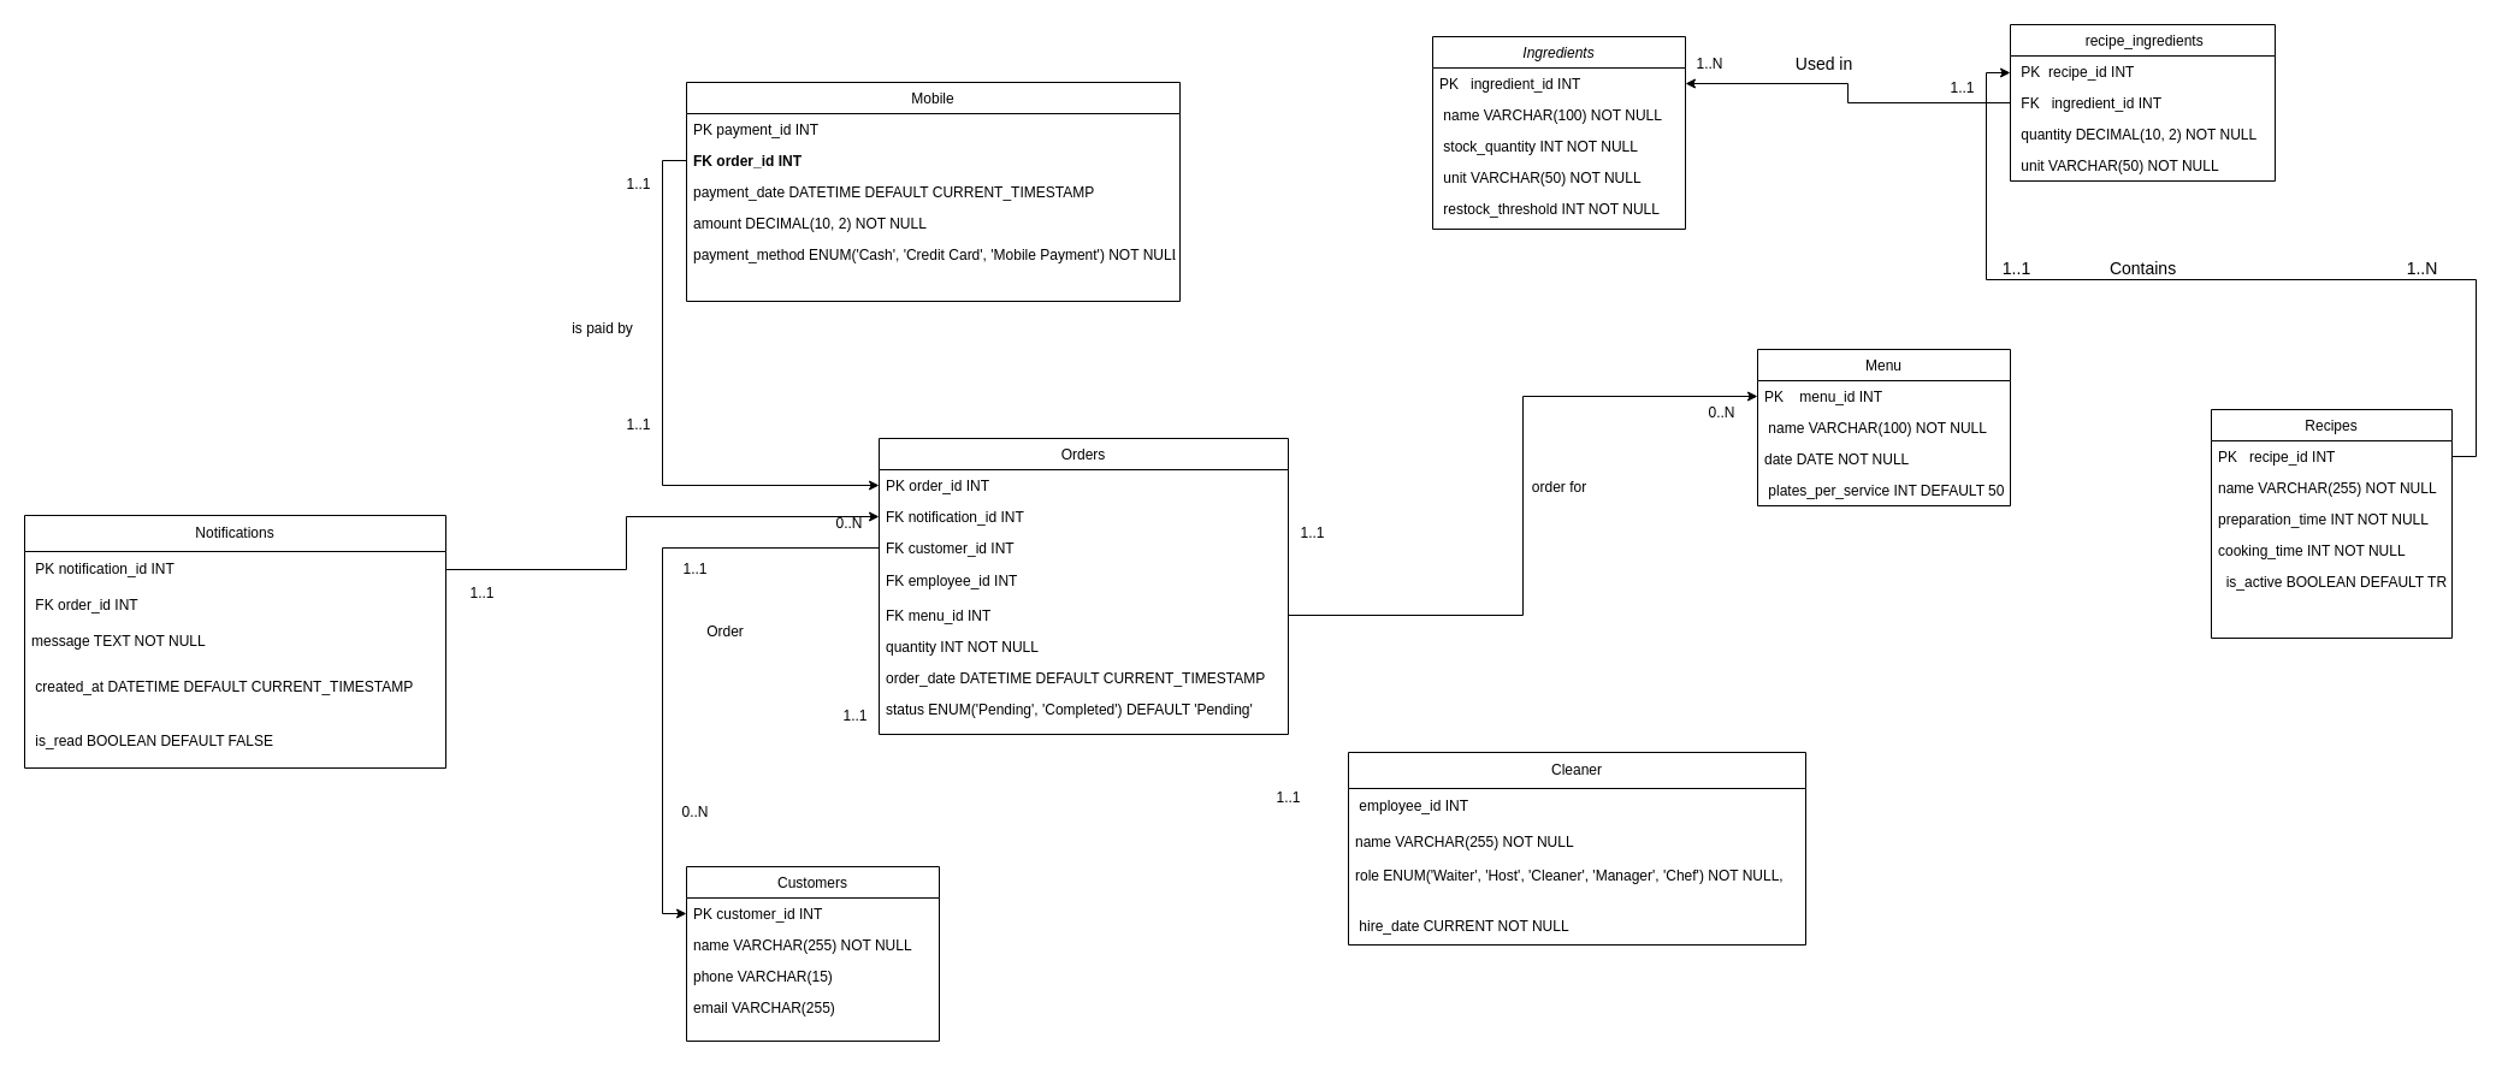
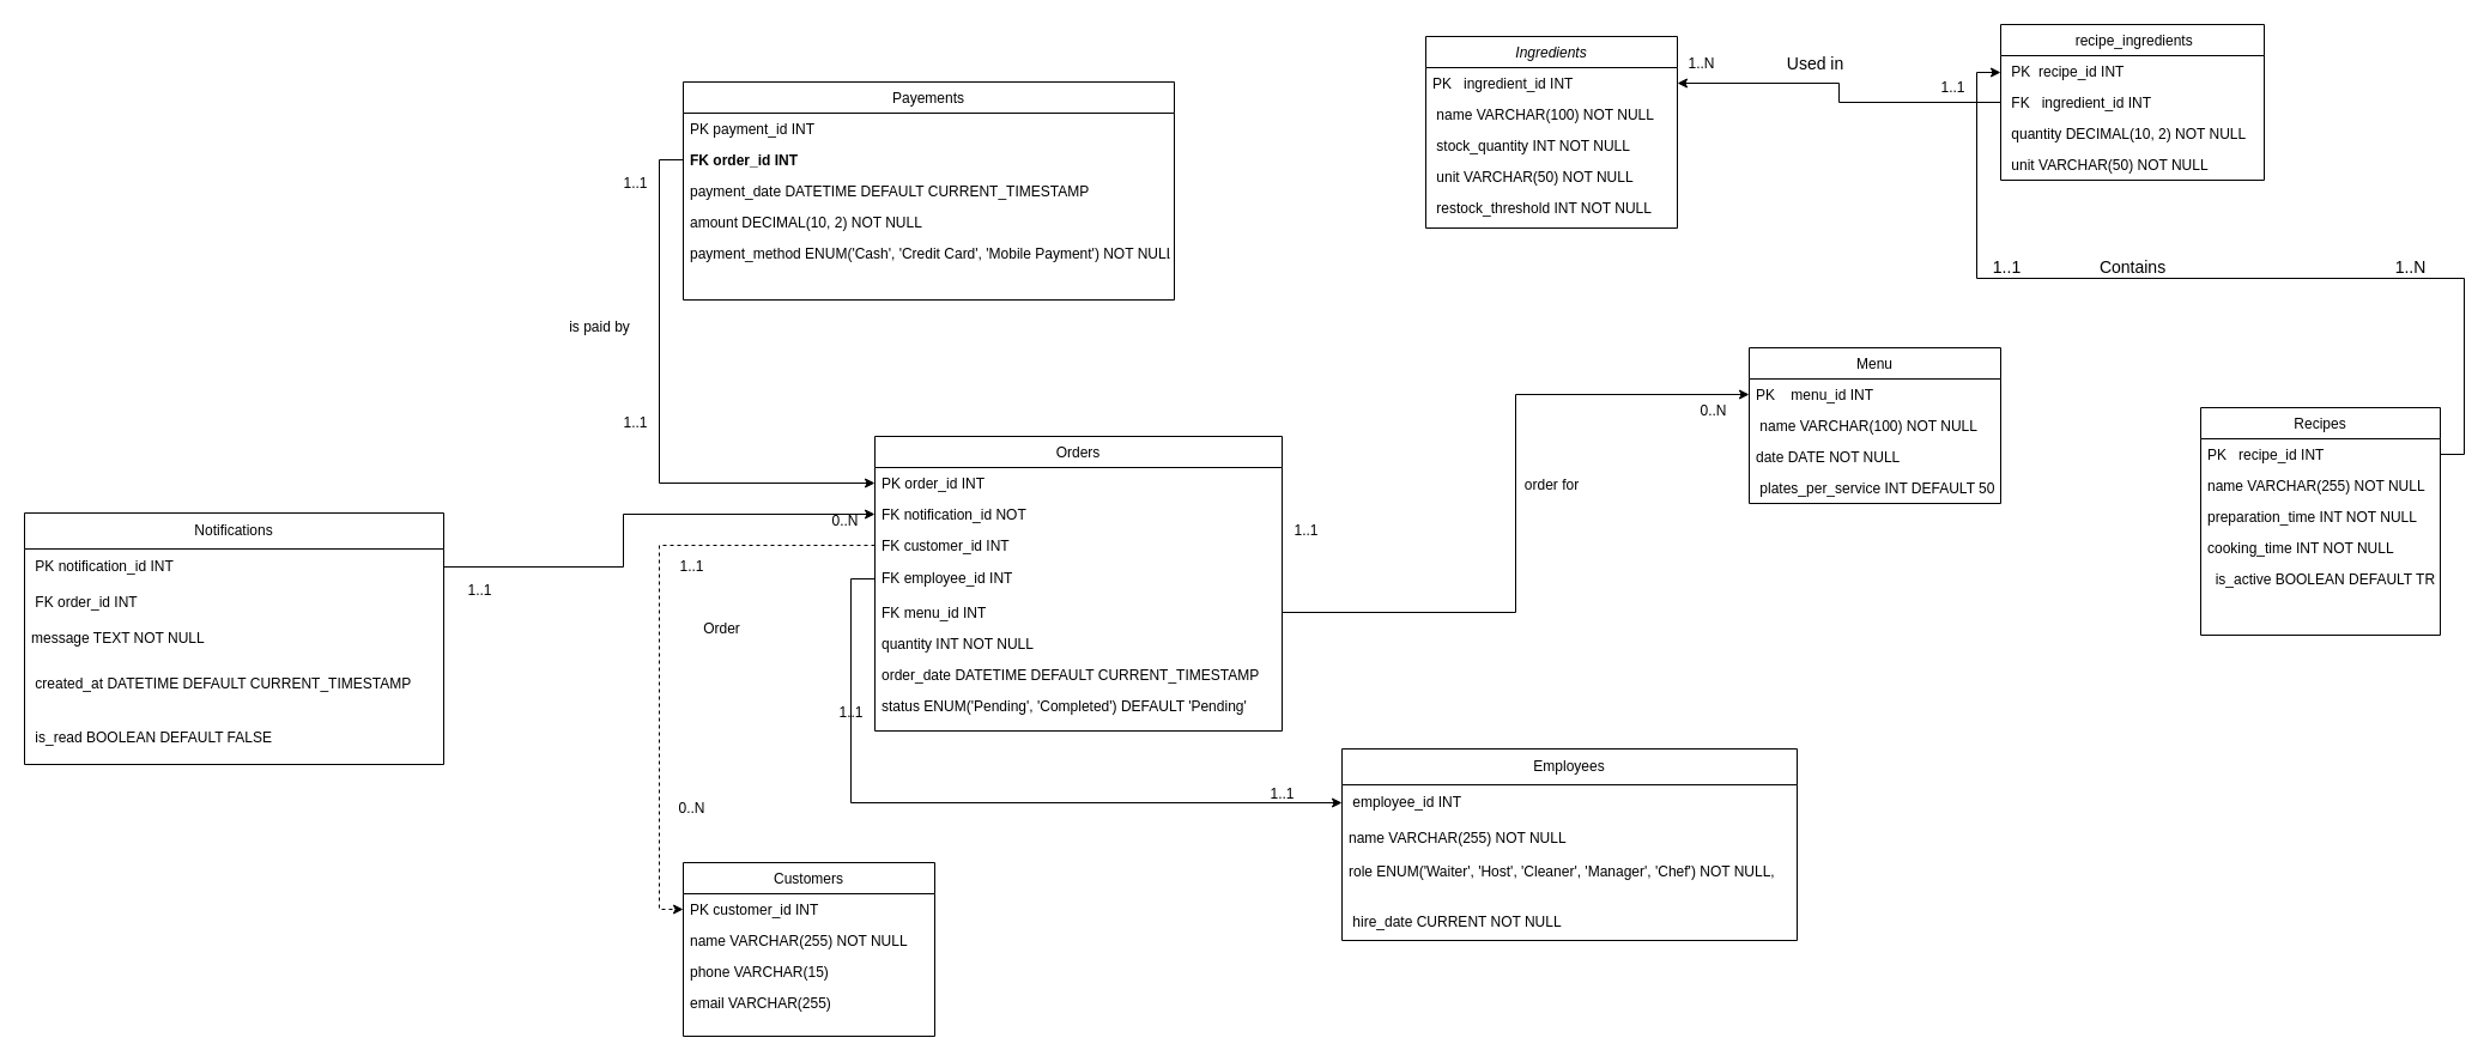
- <mxCell id="41" value="Mobile" style="swimlane;fontStyle=0;align=center;verticalAlign=top;childLayout=stackLayout;horizontal=1;startSize=26;horizontalStack=0;resizeParent=1;resizeLast=0;collapsible=1;marginBottom=0;rounded=0;shadow=0;strokeWidth=1;" parent="1" vertex="1"><mxGeometry x="570" y="68" width="410" height="182" as="geometry"><mxRectangle x="340" y="380" width="170" height="26" as="alternateBounds" /></mxGeometry></mxCell>
+ <mxCell id="41" value="Payements" style="swimlane;fontStyle=0;align=center;verticalAlign=top;childLayout=stackLayout;horizontal=1;startSize=26;horizontalStack=0;resizeParent=1;resizeLast=0;collapsible=1;marginBottom=0;rounded=0;shadow=0;strokeWidth=1;" parent="1" vertex="1"><mxGeometry x="570" y="68" width="410" height="182" as="geometry"><mxRectangle x="340" y="380" width="170" height="26" as="alternateBounds" /></mxGeometry></mxCell>
- <mxCell id="34" value="FK notification_id INT" style="text;align=left;verticalAlign=top;spacingLeft=4;spacingRight=4;overflow=hidden;rotatable=0;points=[[0,0.5],[1,0.5]];portConstraint=eastwest;" vertex="1" parent="32"><mxGeometry y="52" width="340" height="26" as="geometry" /></mxCell>
+ <mxCell id="34" value="FK notification_id NOT" style="text;align=left;verticalAlign=top;spacingLeft=4;spacingRight=4;overflow=hidden;rotatable=0;points=[[0,0.5],[1,0.5]];portConstraint=eastwest;" vertex="1" parent="32"><mxGeometry y="52" width="340" height="26" as="geometry" /></mxCell>
- <mxCell id="72" style="edgeStyle=orthogonalEdgeStyle;rounded=0;orthogonalLoop=1;jettySize=auto;html=1;exitX=0;exitY=0.5;exitDx=0;exitDy=0;entryX=0;entryY=0.5;entryDx=0;entryDy=0;" parent="1" source="35" target="48" edge="1"><mxGeometry relative="1" as="geometry" /></mxCell>
+ <mxCell id="72" style="edgeStyle=orthogonalEdgeStyle;rounded=0;orthogonalLoop=1;jettySize=auto;html=1;exitX=0;exitY=0.5;exitDx=0;exitDy=0;entryX=0;entryY=0.5;entryDx=0;entryDy=0;dashed=1;" parent="1" source="35" target="48" edge="1"><mxGeometry relative="1" as="geometry" /></mxCell>
- <mxCell id="67" value="Cleaner" style="swimlane;fontStyle=0;childLayout=stackLayout;horizontal=1;startSize=30;horizontalStack=0;resizeParent=1;resizeParentMax=0;resizeLast=0;collapsible=1;marginBottom=0;whiteSpace=wrap;html=1;" parent="1" vertex="1"><mxGeometry x="1120" y="625" width="380" height="160" as="geometry" /></mxCell>
+ <mxCell id="67" value="Employees" style="swimlane;fontStyle=0;childLayout=stackLayout;horizontal=1;startSize=30;horizontalStack=0;resizeParent=1;resizeParentMax=0;resizeLast=0;collapsible=1;marginBottom=0;whiteSpace=wrap;html=1;" parent="1" vertex="1"><mxGeometry x="1120" y="625" width="380" height="160" as="geometry" /></mxCell>
+ <mxCell id="77" style="edgeStyle=orthogonalEdgeStyle;rounded=0;orthogonalLoop=1;jettySize=auto;html=1;exitX=0;exitY=0.5;exitDx=0;exitDy=0;entryX=0;entryY=0.5;entryDx=0;entryDy=0;" parent="1" source="36" target="68" edge="1"><mxGeometry relative="1" as="geometry" /></mxCell>
